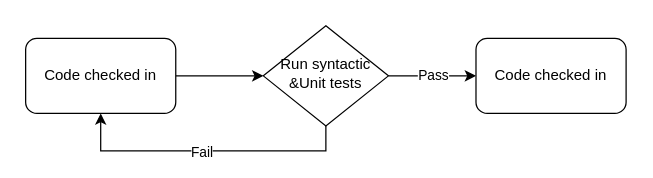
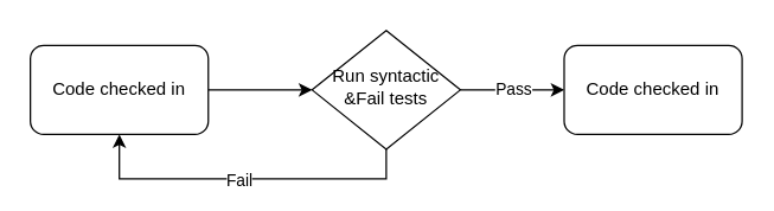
- <mxCell id="8" value="Run syntactic &amp;amp;Unit tests" style="rhombus;whiteSpace=wrap;html=1;shadow=0;fontFamily=Helvetica;fontSize=12;align=center;strokeWidth=1;spacing=6;spacingTop=-4;" vertex="1" parent="1"><mxGeometry x="210" y="20" width="100" height="80" as="geometry" /></mxCell>
+ <mxCell id="8" value="Run syntactic &amp;amp;Fail tests" style="rhombus;whiteSpace=wrap;html=1;shadow=0;fontFamily=Helvetica;fontSize=12;align=center;strokeWidth=1;spacing=6;spacingTop=-4;" vertex="1" parent="1"><mxGeometry x="210" y="20" width="100" height="80" as="geometry" /></mxCell>
